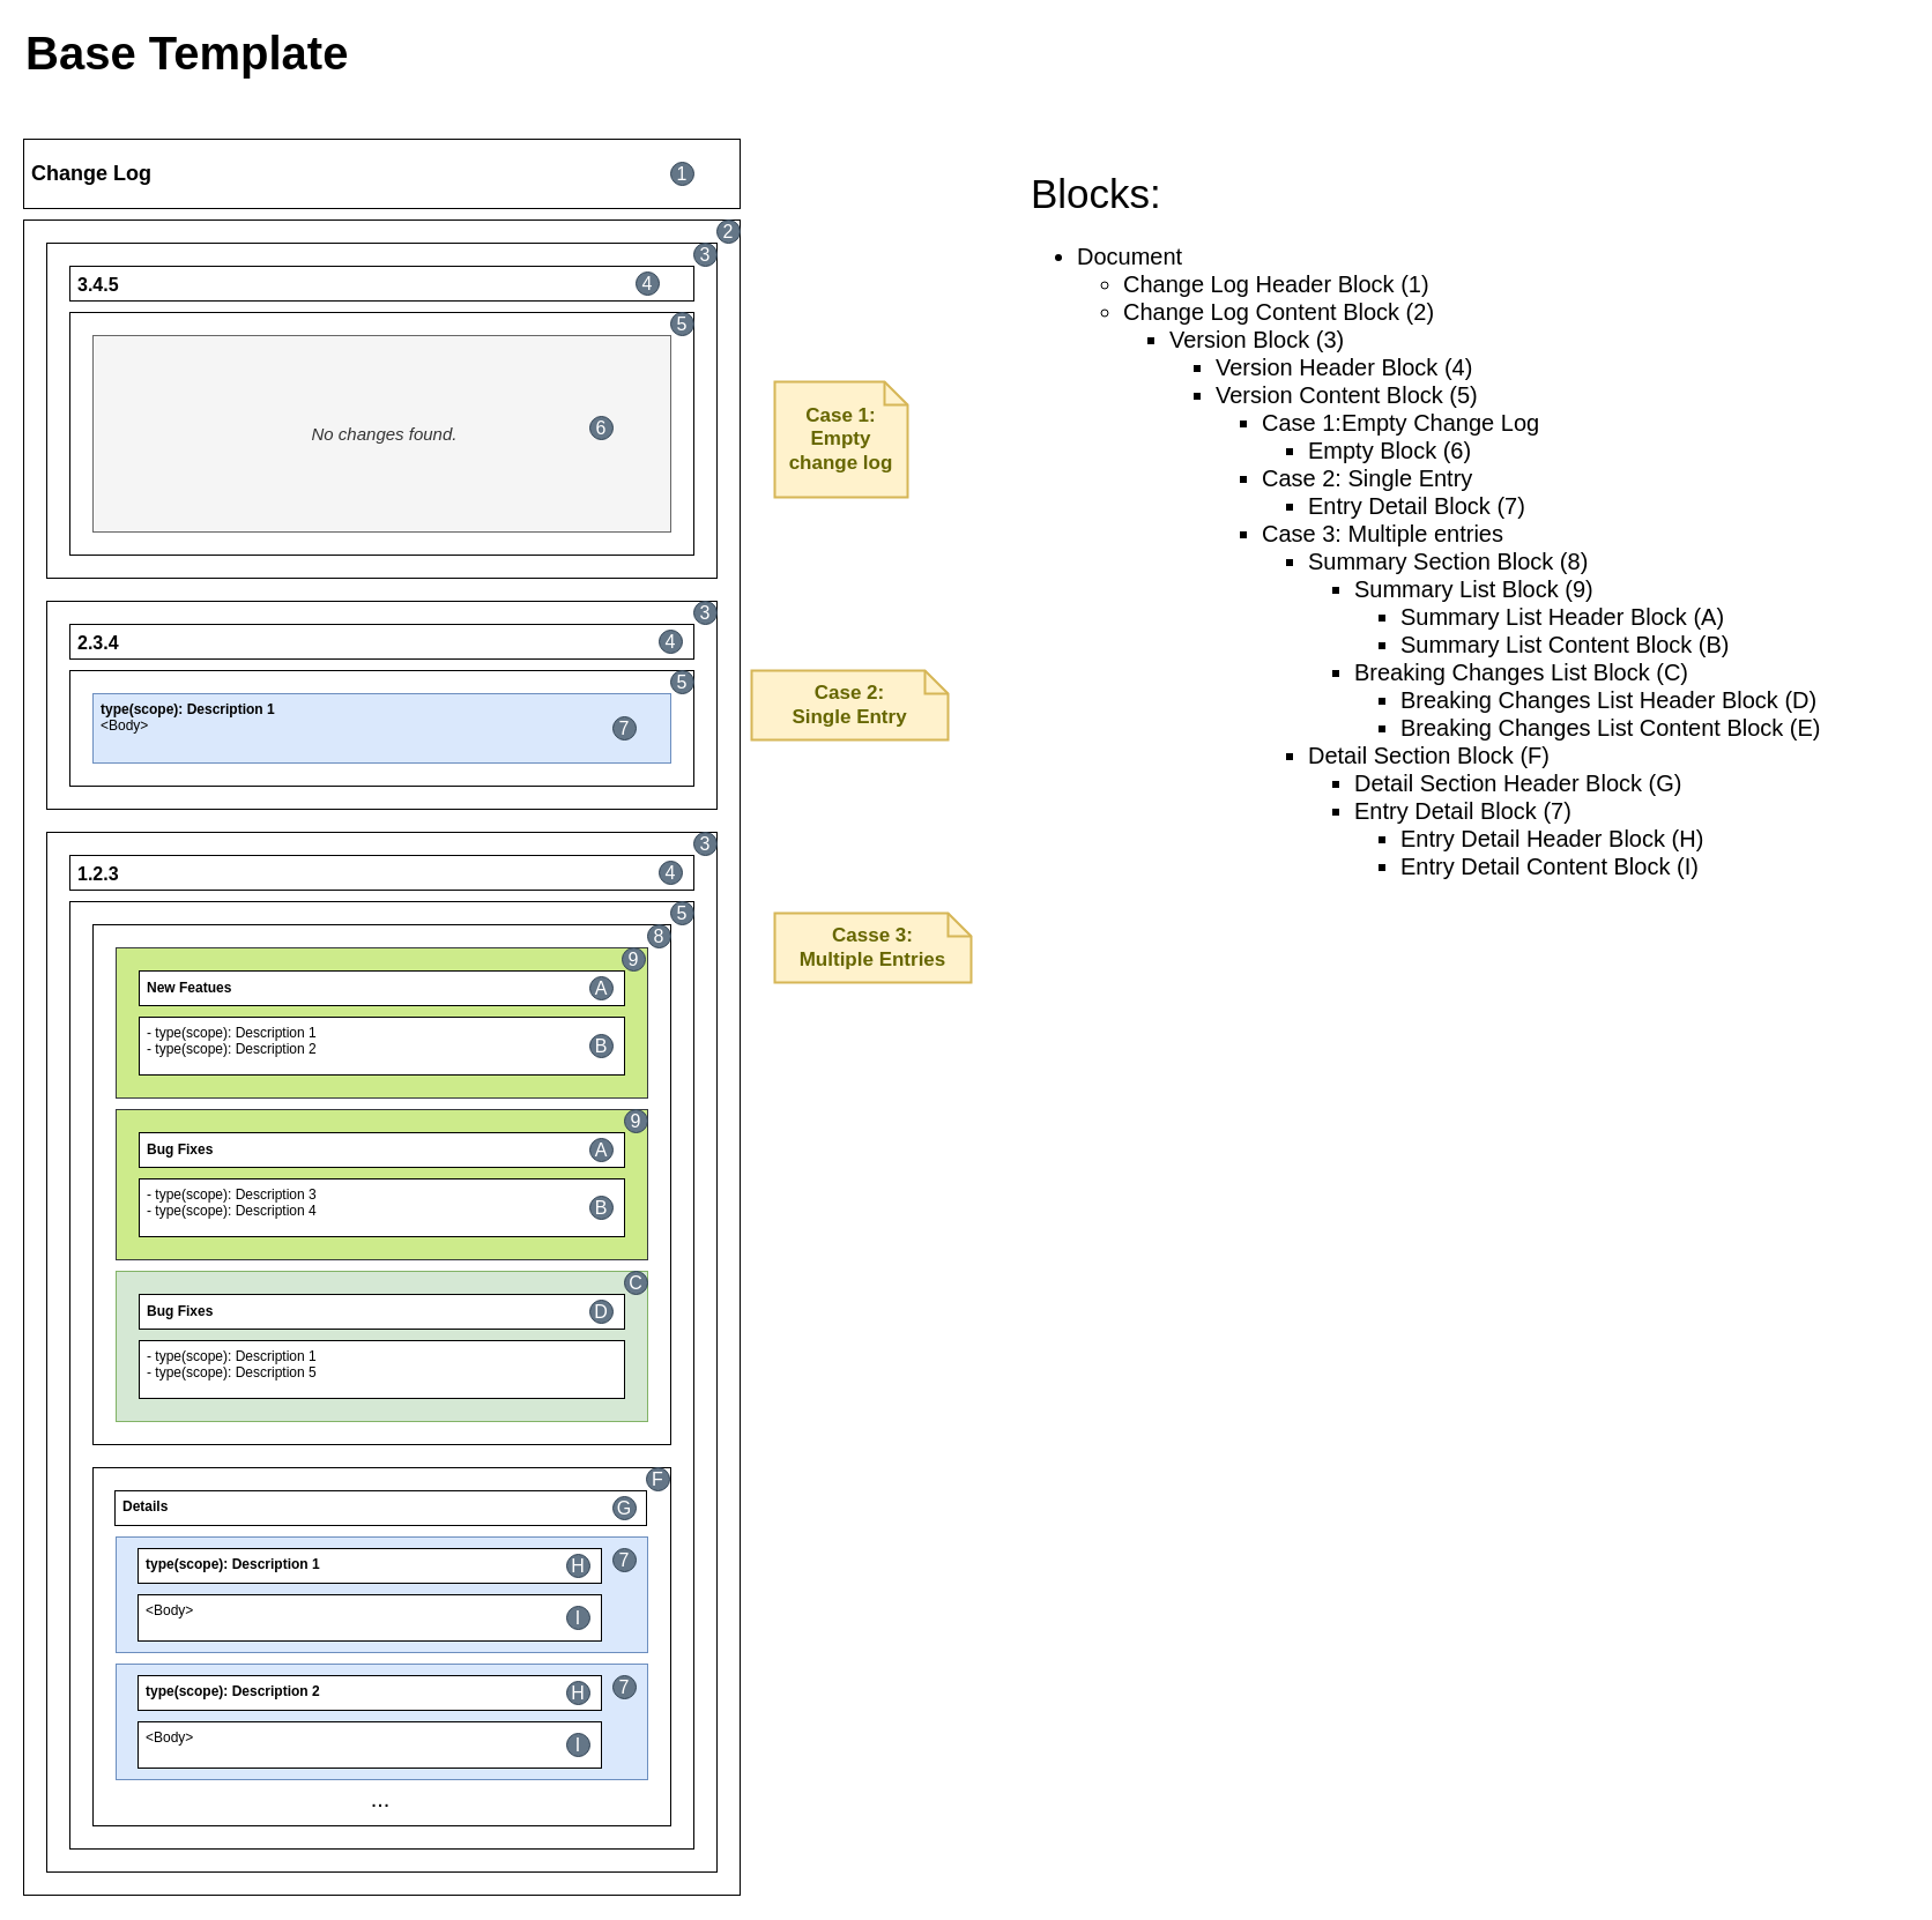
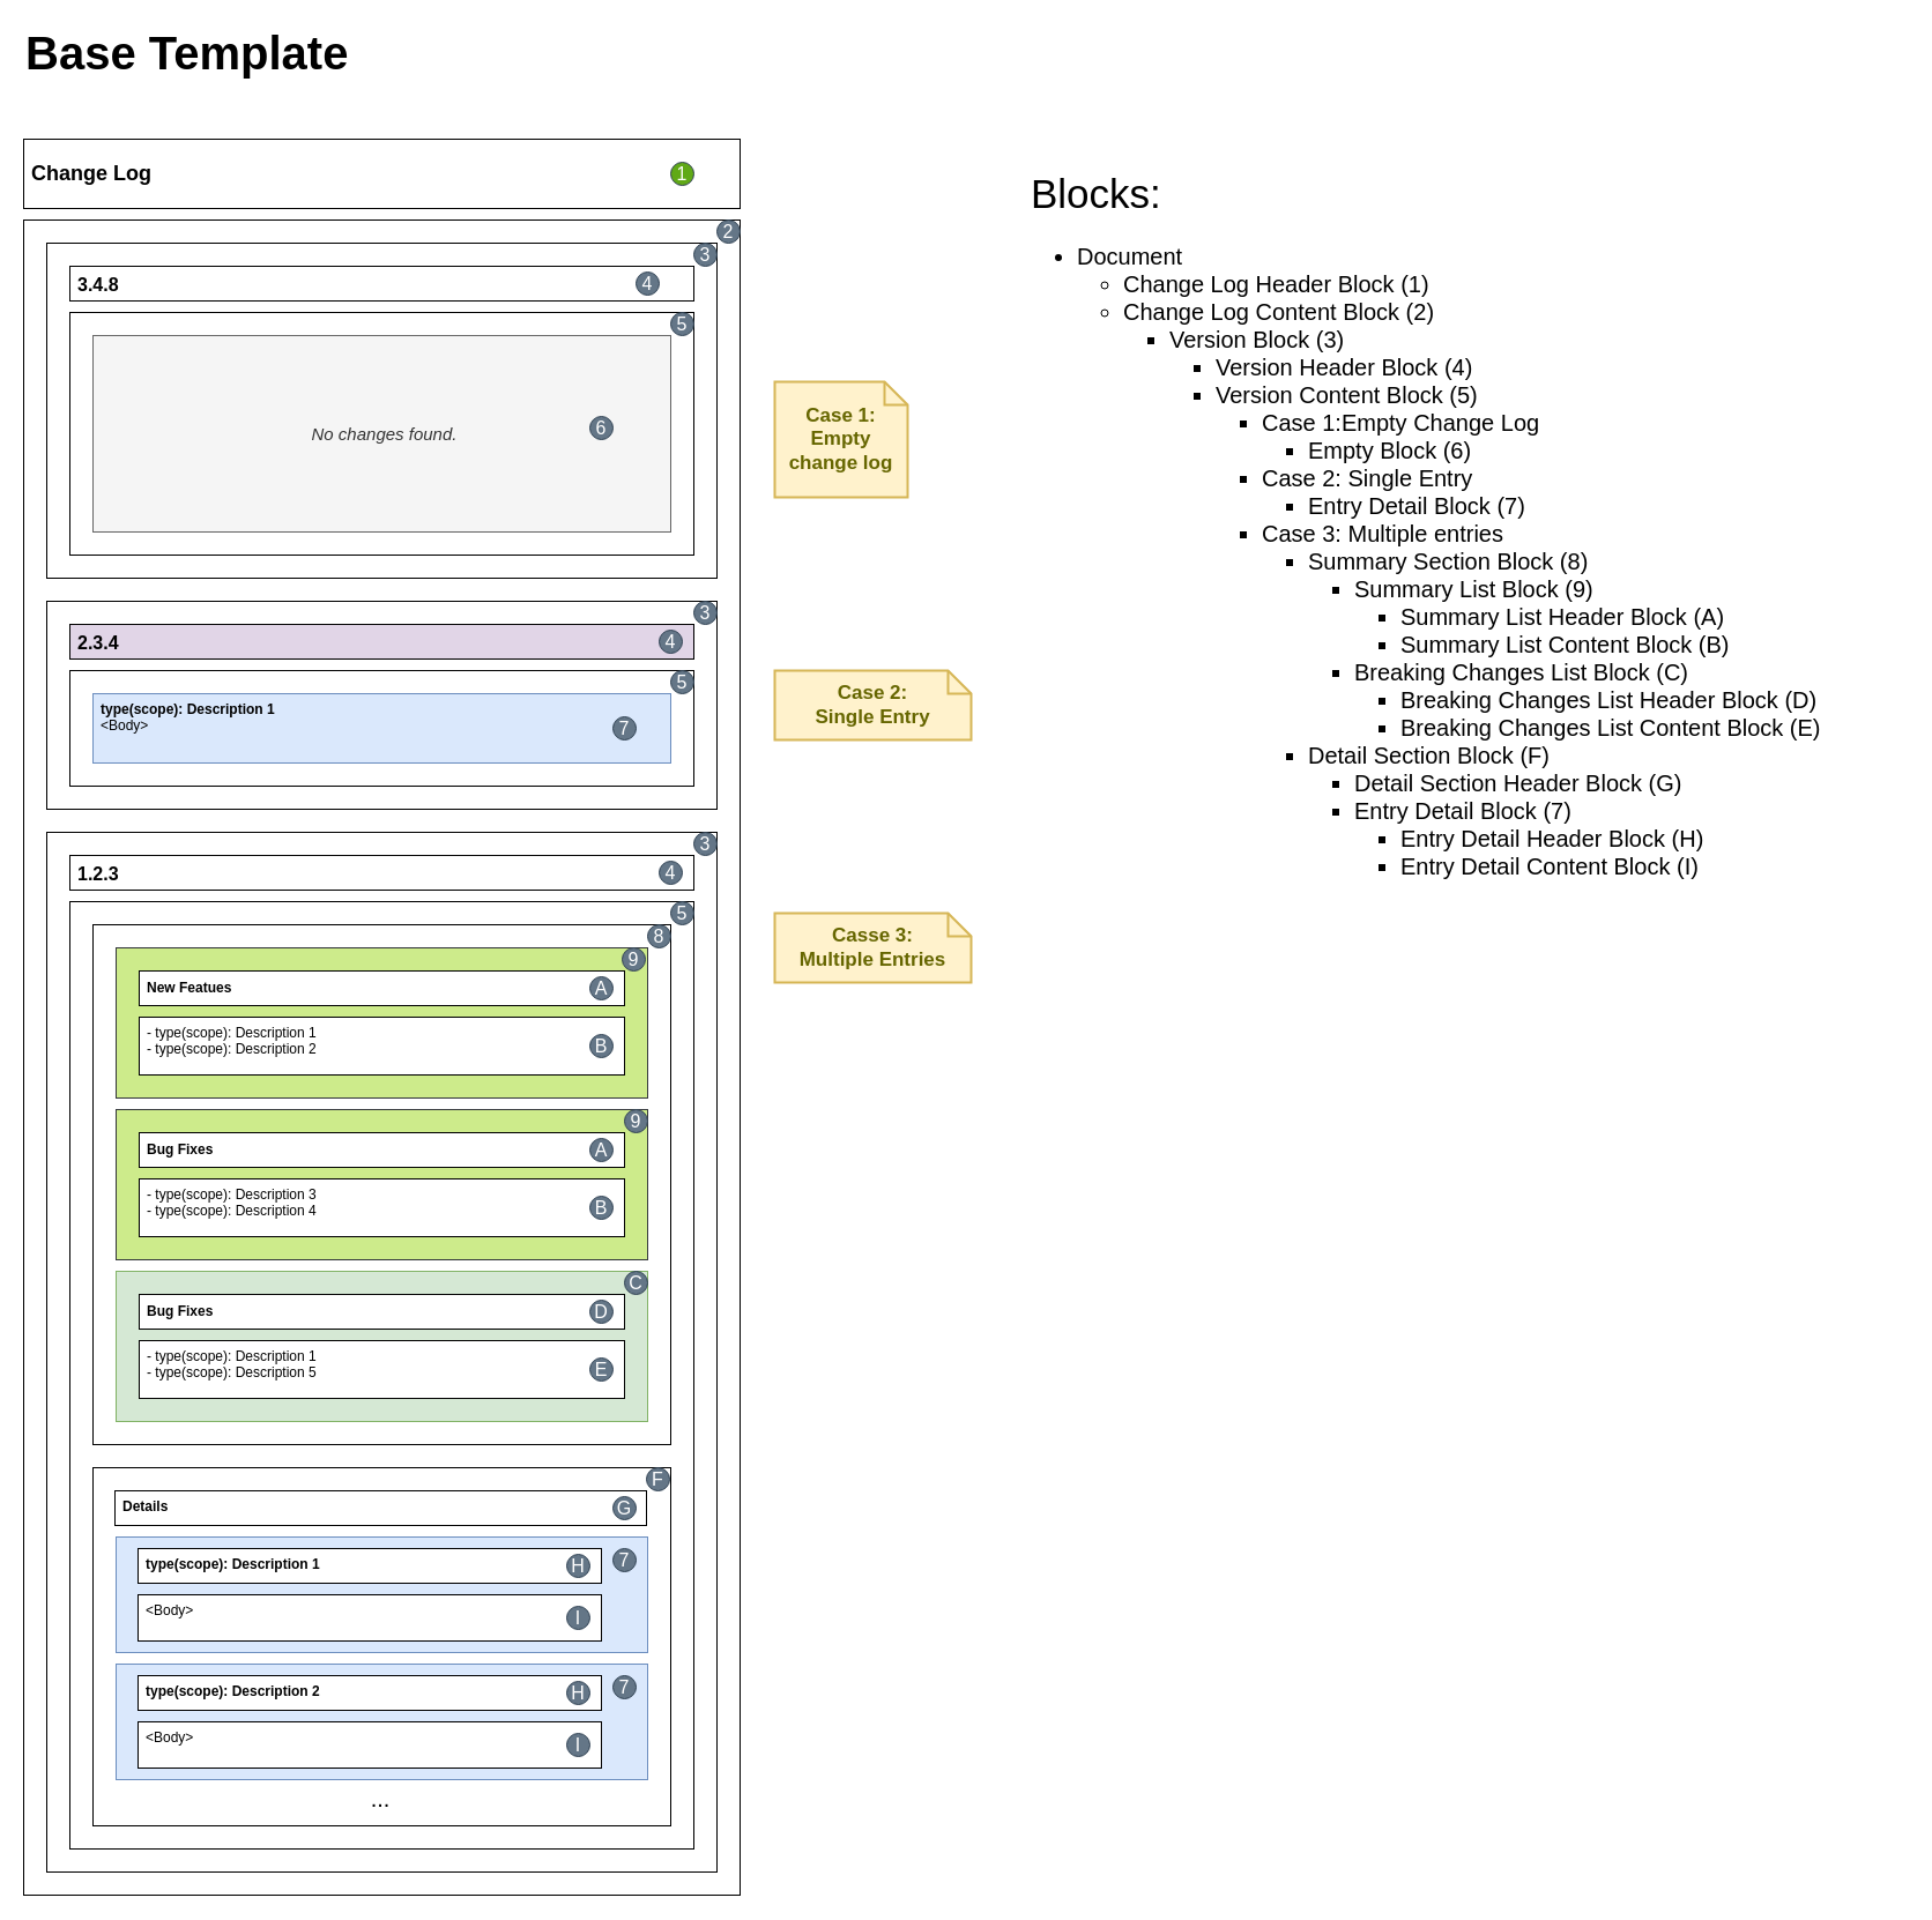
- <mxCell id="62" value="1" style="ellipse;whiteSpace=wrap;html=1;aspect=fixed;fillColor=#647687;fontSize=16;align=center;strokeColor=#314354;fontColor=#ffffff;" parent="1" vertex="1"><mxGeometry x="580" y="140" width="20" height="20" as="geometry" /></mxCell>
+ <mxCell id="62" value="1" style="ellipse;whiteSpace=wrap;html=1;aspect=fixed;fillColor=#60a917;fontSize=16;align=center;strokeColor=#314354;fontColor=#ffffff;" parent="1" vertex="1"><mxGeometry x="580" y="140" width="20" height="20" as="geometry" /></mxCell>
- <mxCell id="10" value="&lt;span style=&quot;font-family: &amp;#34;helvetica&amp;#34; ; font-size: 16px ; font-style: normal ; font-weight: 700 ; letter-spacing: normal ; text-indent: 0px ; text-transform: none ; word-spacing: 0px ; float: none ; display: inline&quot;&gt;3.4.5&lt;/span&gt;" style="rounded=0;whiteSpace=wrap;html=1;spacingLeft=5;align=left;verticalAlign=top;fontSize=16;" parent="7" vertex="1"><mxGeometry x="20" y="20" width="540" height="30" as="geometry" /></mxCell>
+ <mxCell id="10" value="&lt;span style=&quot;font-family: &amp;#34;helvetica&amp;#34; ; font-size: 16px ; font-style: normal ; font-weight: 700 ; letter-spacing: normal ; text-indent: 0px ; text-transform: none ; word-spacing: 0px ; float: none ; display: inline&quot;&gt;3.4.8&lt;/span&gt;" style="rounded=0;whiteSpace=wrap;html=1;spacingLeft=5;align=left;verticalAlign=top;fontSize=16;" parent="7" vertex="1"><mxGeometry x="20" y="20" width="540" height="30" as="geometry" /></mxCell>
- <mxCell id="20" value="&lt;span style=&quot;font-family: helvetica; font-size: 16px; font-style: normal; font-weight: 700; letter-spacing: normal; text-indent: 0px; text-transform: none; word-spacing: 0px; float: none; display: inline;&quot;&gt;2.3.4&lt;/span&gt;&lt;br style=&quot;font-size: 16px;&quot;&gt;" style="rounded=0;whiteSpace=wrap;html=1;spacingLeft=5;align=left;verticalAlign=top;fontSize=16;" parent="17" vertex="1"><mxGeometry x="20" y="20" width="540" height="30" as="geometry" /></mxCell>
+ <mxCell id="20" value="&lt;span style=&quot;font-family: helvetica; font-size: 16px; font-style: normal; font-weight: 700; letter-spacing: normal; text-indent: 0px; text-transform: none; word-spacing: 0px; float: none; display: inline;&quot;&gt;2.3.4&lt;/span&gt;&lt;br style=&quot;font-size: 16px;&quot;&gt;" style="rounded=0;whiteSpace=wrap;html=1;spacingLeft=5;align=left;verticalAlign=top;fontSize=16;fillColor=#e1d5e7;" parent="17" vertex="1"><mxGeometry x="20" y="20" width="540" height="30" as="geometry" /></mxCell>
- <mxCell id="2" value="Case 2:&lt;br&gt;Single Entry" style="shape=note;strokeWidth=2;fontSize=17;size=20;whiteSpace=wrap;html=1;fillColor=#fff2cc;strokeColor=#d6b656;fontColor=#666600;align=center;fontStyle=1" parent="1" vertex="1"><mxGeometry x="650" y="580" width="170" height="60" as="geometry" /></mxCell>
+ <mxCell id="2" value="Case 2:&lt;br&gt;Single Entry" style="shape=note;strokeWidth=2;fontSize=17;size=20;whiteSpace=wrap;html=1;fillColor=#fff2cc;strokeColor=#d6b656;fontColor=#666600;align=center;fontStyle=1" parent="1" vertex="1"><mxGeometry x="670" y="580" width="170" height="60" as="geometry" /></mxCell>
+ <mxCell id="53" value="E" style="ellipse;whiteSpace=wrap;html=1;aspect=fixed;fillColor=#647687;fontSize=16;align=center;strokeColor=#314354;fontColor=#ffffff;" parent="46" vertex="1"><mxGeometry x="410" y="75" width="20" height="20" as="geometry" /></mxCell>
